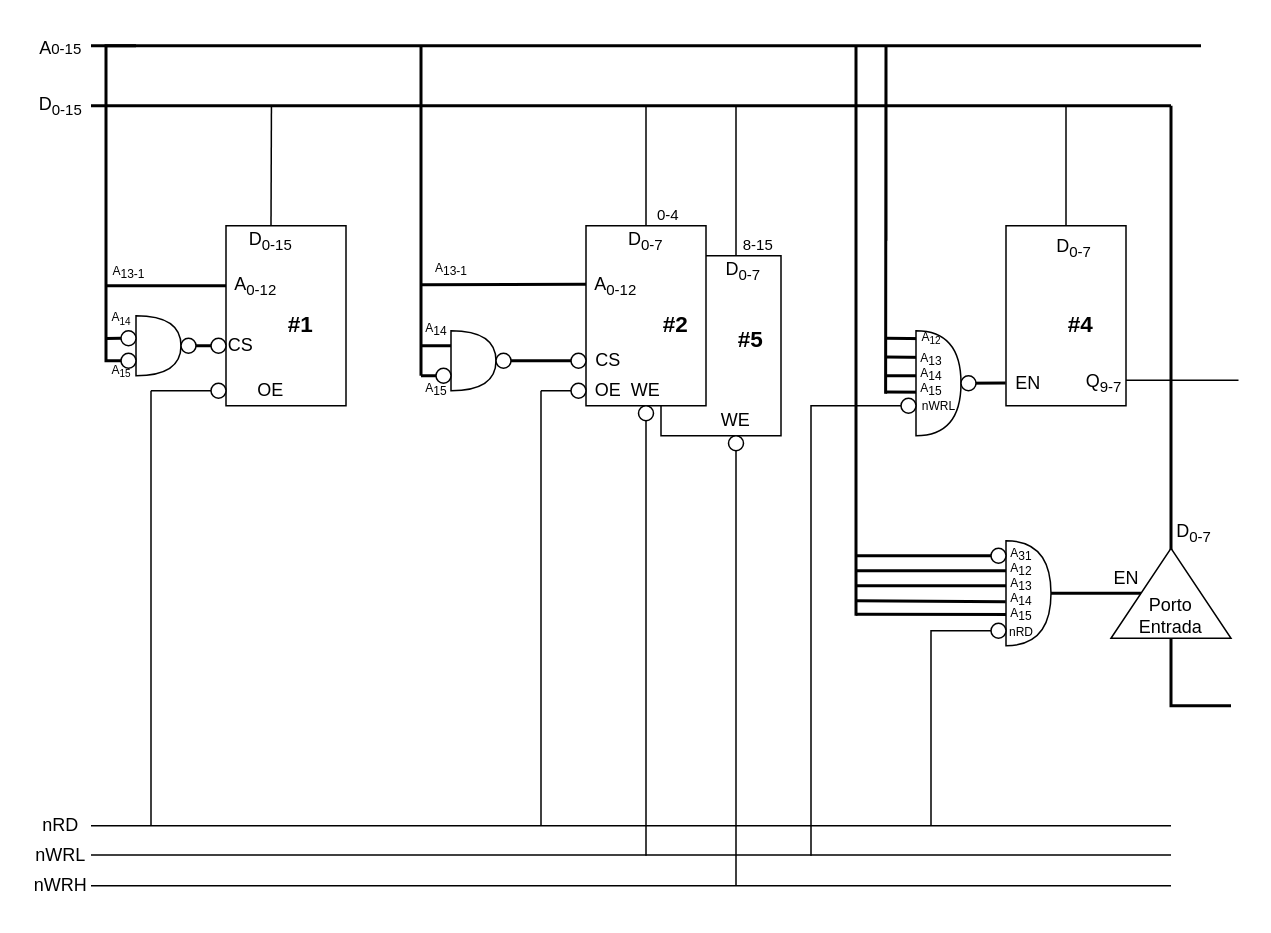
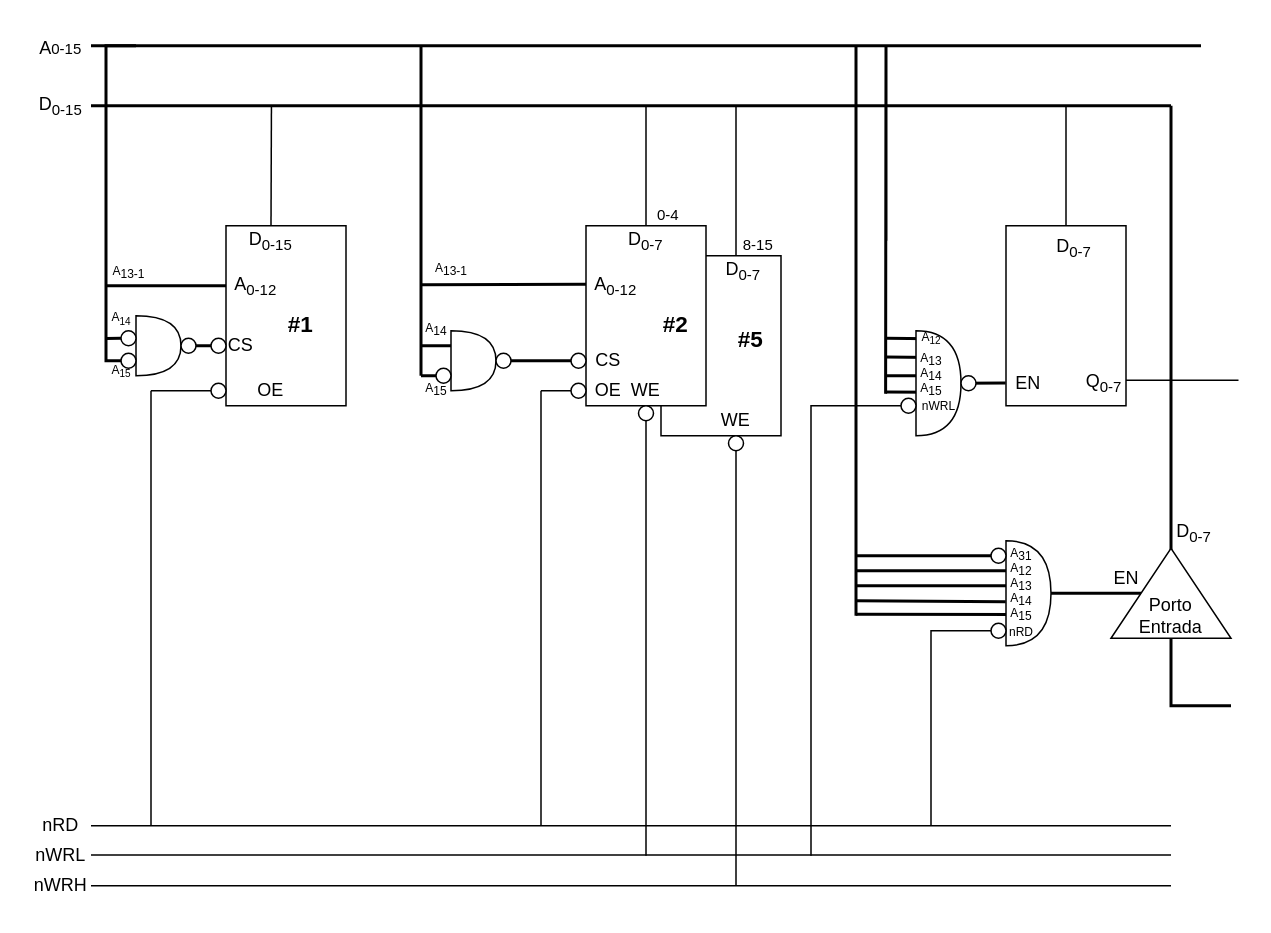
- <mxCell id="73" value="&lt;b&gt;&lt;font style=&quot;font-size: 15px;&quot;&gt;#4&lt;/font&gt;&lt;/b&gt;" style="text;html=1;strokeColor=none;fillColor=none;align=center;verticalAlign=middle;whiteSpace=wrap;rounded=0;" parent="1" vertex="1"><mxGeometry x="690" y="200" width="60" height="30" as="geometry" /></mxCell>
- <mxCell id="98" value="Q&lt;sub&gt;9-7&lt;/sub&gt;" style="text;html=1;align=center;verticalAlign=middle;resizable=0;points=[];autosize=1;strokeColor=none;fillColor=none;" parent="1" vertex="1"><mxGeometry x="710" y="240" width="50" height="30" as="geometry" /></mxCell>
+ <mxCell id="98" value="Q&lt;sub&gt;0-7&lt;/sub&gt;" style="text;html=1;align=center;verticalAlign=middle;resizable=0;points=[];autosize=1;strokeColor=none;fillColor=none;" parent="1" vertex="1"><mxGeometry x="710" y="240" width="50" height="30" as="geometry" /></mxCell>
